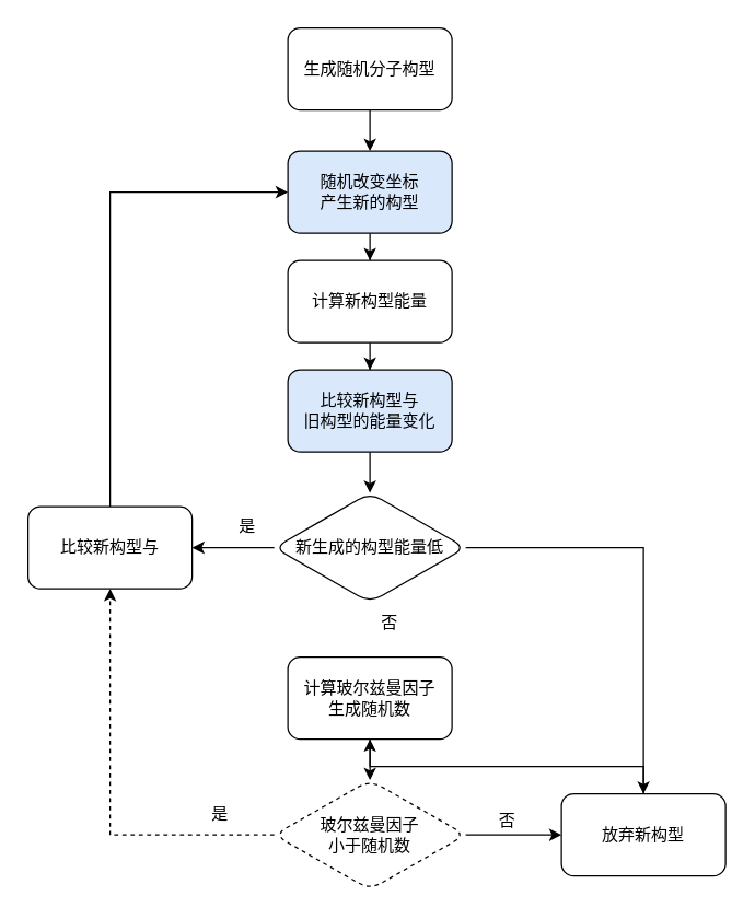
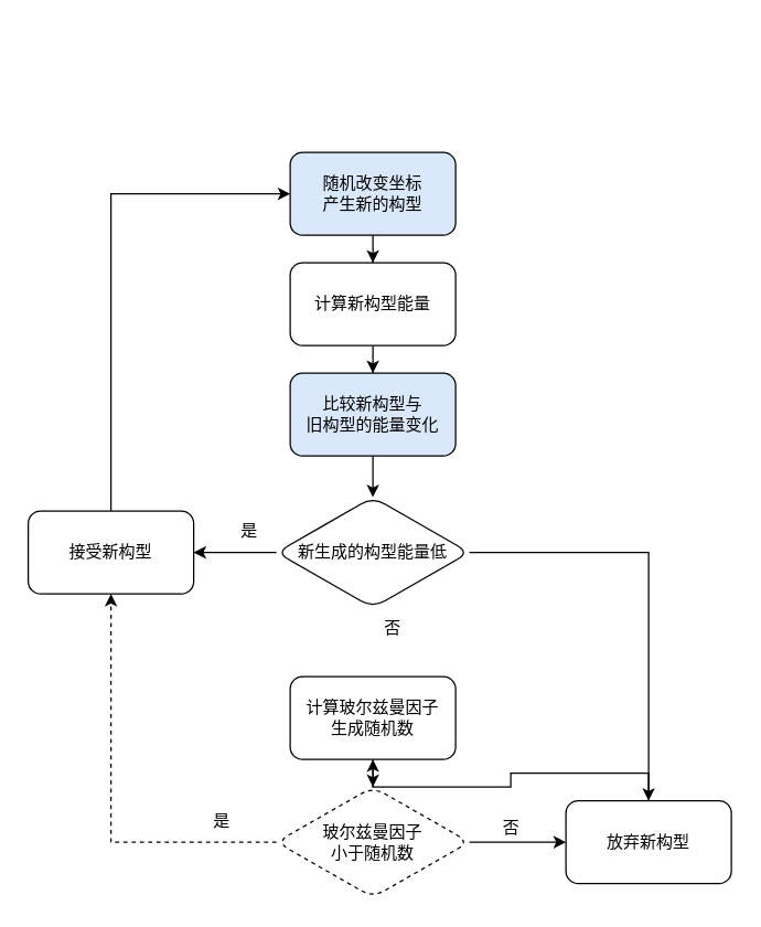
- <mxCell id="3" value="生成随机分子构型" style="rounded=1;whiteSpace=wrap;html=1;" vertex="1" parent="1"><mxGeometry x="210" y="20" width="120" height="60" as="geometry" /></mxCell>
- <mxCell id="2" value="" style="edgeStyle=orthogonalEdgeStyle;rounded=0;orthogonalLoop=1;jettySize=auto;html=1;" edge="1" parent="1" source="3" target="5"><mxGeometry relative="1" as="geometry" /></mxCell>
- <mxCell id="14" value="比较新构型与" style="whiteSpace=wrap;html=1;rounded=1;" vertex="1" parent="1"><mxGeometry x="20" y="370" width="120" height="60" as="geometry" /></mxCell>
+ <mxCell id="14" value="接受新构型" style="whiteSpace=wrap;html=1;rounded=1;" vertex="1" parent="1"><mxGeometry x="20" y="370" width="120" height="60" as="geometry" /></mxCell>
- <mxCell id="17" value="&lt;div&gt;计算玻尔兹曼因子&lt;/div&gt;&lt;div&gt;生成随机数&lt;br&gt;&lt;/div&gt;" style="whiteSpace=wrap;html=1;rounded=1;" vertex="1" parent="1"><mxGeometry x="210" y="480" width="120" height="60" as="geometry" /></mxCell>
+ <mxCell id="17" value="&lt;div&gt;计算玻尔兹曼因子&lt;/div&gt;&lt;div&gt;生成随机数&lt;br&gt;&lt;/div&gt;" style="whiteSpace=wrap;html=1;rounded=1;" vertex="1" parent="1"><mxGeometry x="210" y="490" width="120" height="60" as="geometry" /></mxCell>
